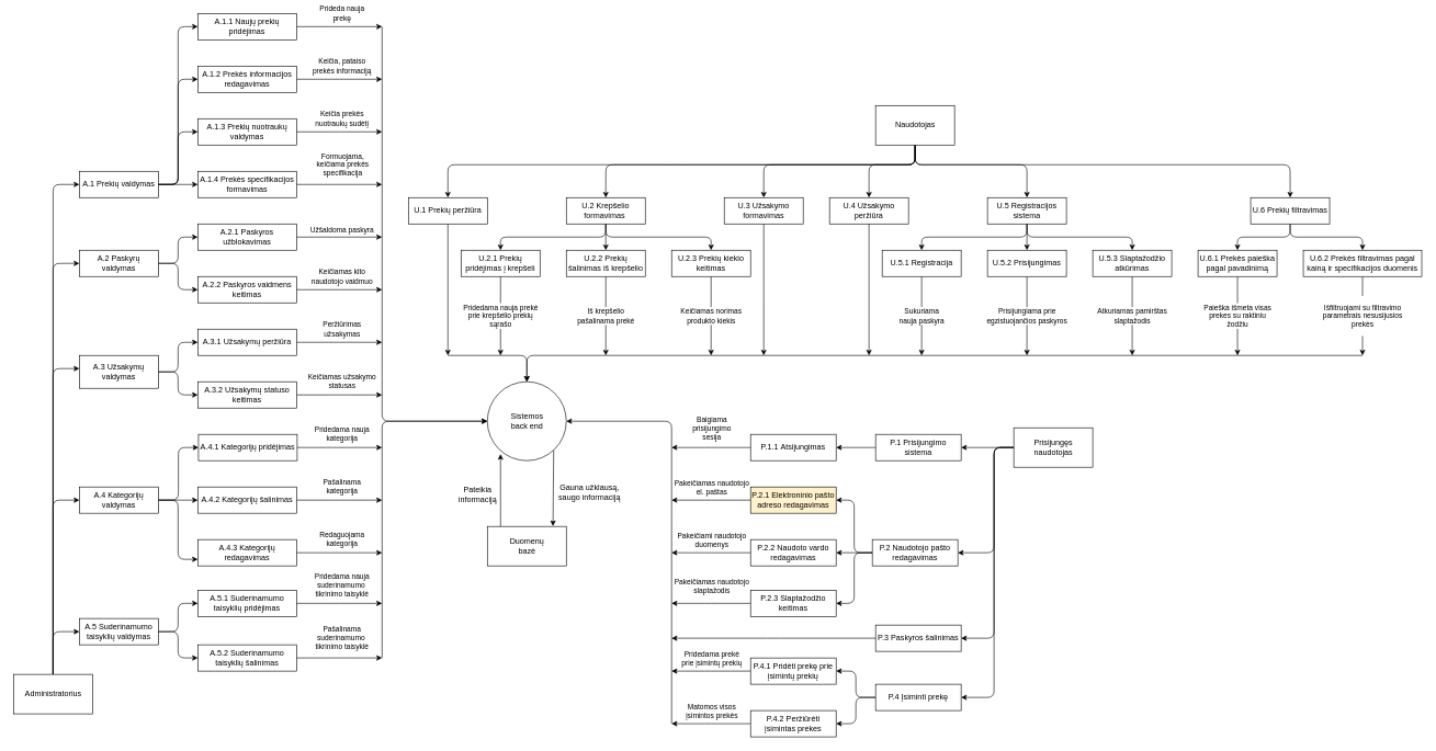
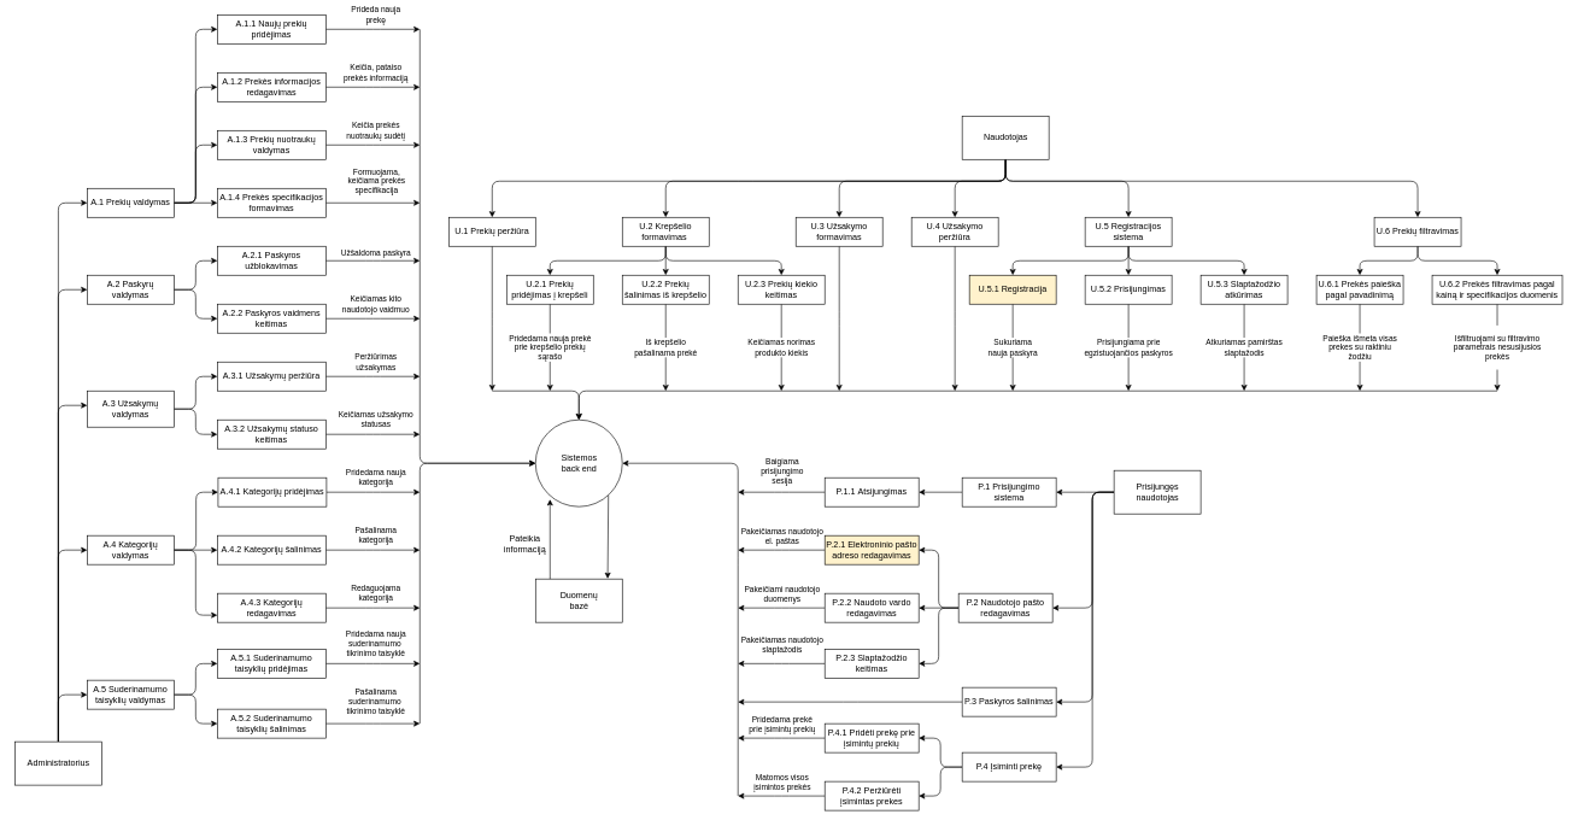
- <mxCell id="110" value="U.5.1&amp;nbsp;Registracija" style="rounded=0;whiteSpace=wrap;html=1;" parent="1" vertex="1"><mxGeometry x="1340" y="380" width="120" height="40" as="geometry" /></mxCell>
+ <mxCell id="110" value="U.5.1&amp;nbsp;Registracija" style="rounded=0;whiteSpace=wrap;html=1;fillColor=#fff2cc;" parent="1" vertex="1"><mxGeometry x="1340" y="380" width="120" height="40" as="geometry" /></mxCell>
- <mxCell id="25" value="Gauna užklausą,&lt;br&gt;saugo informaciją" style="text;html=1;align=center;verticalAlign=middle;resizable=0;points=[];autosize=1;strokeColor=none;fillColor=none;labelBackgroundColor=default;spacing=2;rounded=0;" parent="1" vertex="1"><mxGeometry x="835" y="729" width="120" height="40" as="geometry" /></mxCell>
